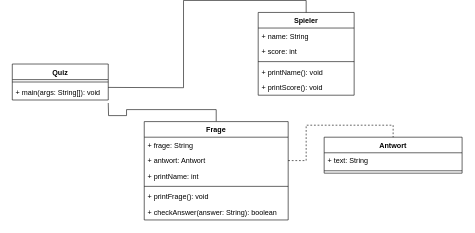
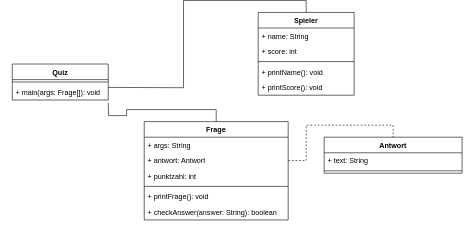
- <mxCell id="18" value="+ main(args: String[]): void" style="text;strokeColor=none;fillColor=none;align=left;verticalAlign=top;spacingLeft=4;spacingRight=4;overflow=hidden;rotatable=0;points=[[0,0.5],[1,0.5]];portConstraint=eastwest;" parent="16" vertex="1"><mxGeometry y="34" width="160" height="26" as="geometry" /></mxCell>
+ <mxCell id="18" value="+ main(args: Frage[]): void" style="text;strokeColor=none;fillColor=none;align=left;verticalAlign=top;spacingLeft=4;spacingRight=4;overflow=hidden;rotatable=0;points=[[0,0.5],[1,0.5]];portConstraint=eastwest;" parent="16" vertex="1"><mxGeometry y="34" width="160" height="26" as="geometry" /></mxCell>
- <mxCell id="10" value="+ frage: String" style="text;strokeColor=none;fillColor=none;align=left;verticalAlign=top;spacingLeft=4;spacingRight=4;overflow=hidden;rotatable=0;points=[[0,0.5],[1,0.5]];portConstraint=eastwest;" vertex="1" parent="9"><mxGeometry y="26" width="240" height="26" as="geometry" /></mxCell>
+ <mxCell id="10" value="+ args: String" style="text;strokeColor=none;fillColor=none;align=left;verticalAlign=top;spacingLeft=4;spacingRight=4;overflow=hidden;rotatable=0;points=[[0,0.5],[1,0.5]];portConstraint=eastwest;" vertex="1" parent="9"><mxGeometry y="26" width="240" height="26" as="geometry" /></mxCell>
- <mxCell id="12" value="+ printName: int" style="text;strokeColor=none;fillColor=none;align=left;verticalAlign=top;spacingLeft=4;spacingRight=4;overflow=hidden;rotatable=0;points=[[0,0.5],[1,0.5]];portConstraint=eastwest;fontStyle=0" parent="9" vertex="1"><mxGeometry y="78" width="240" height="26" as="geometry" /></mxCell>
+ <mxCell id="12" value="+ punktzahl: int" style="text;strokeColor=none;fillColor=none;align=left;verticalAlign=top;spacingLeft=4;spacingRight=4;overflow=hidden;rotatable=0;points=[[0,0.5],[1,0.5]];portConstraint=eastwest;fontStyle=0" parent="9" vertex="1"><mxGeometry y="78" width="240" height="26" as="geometry" /></mxCell>
